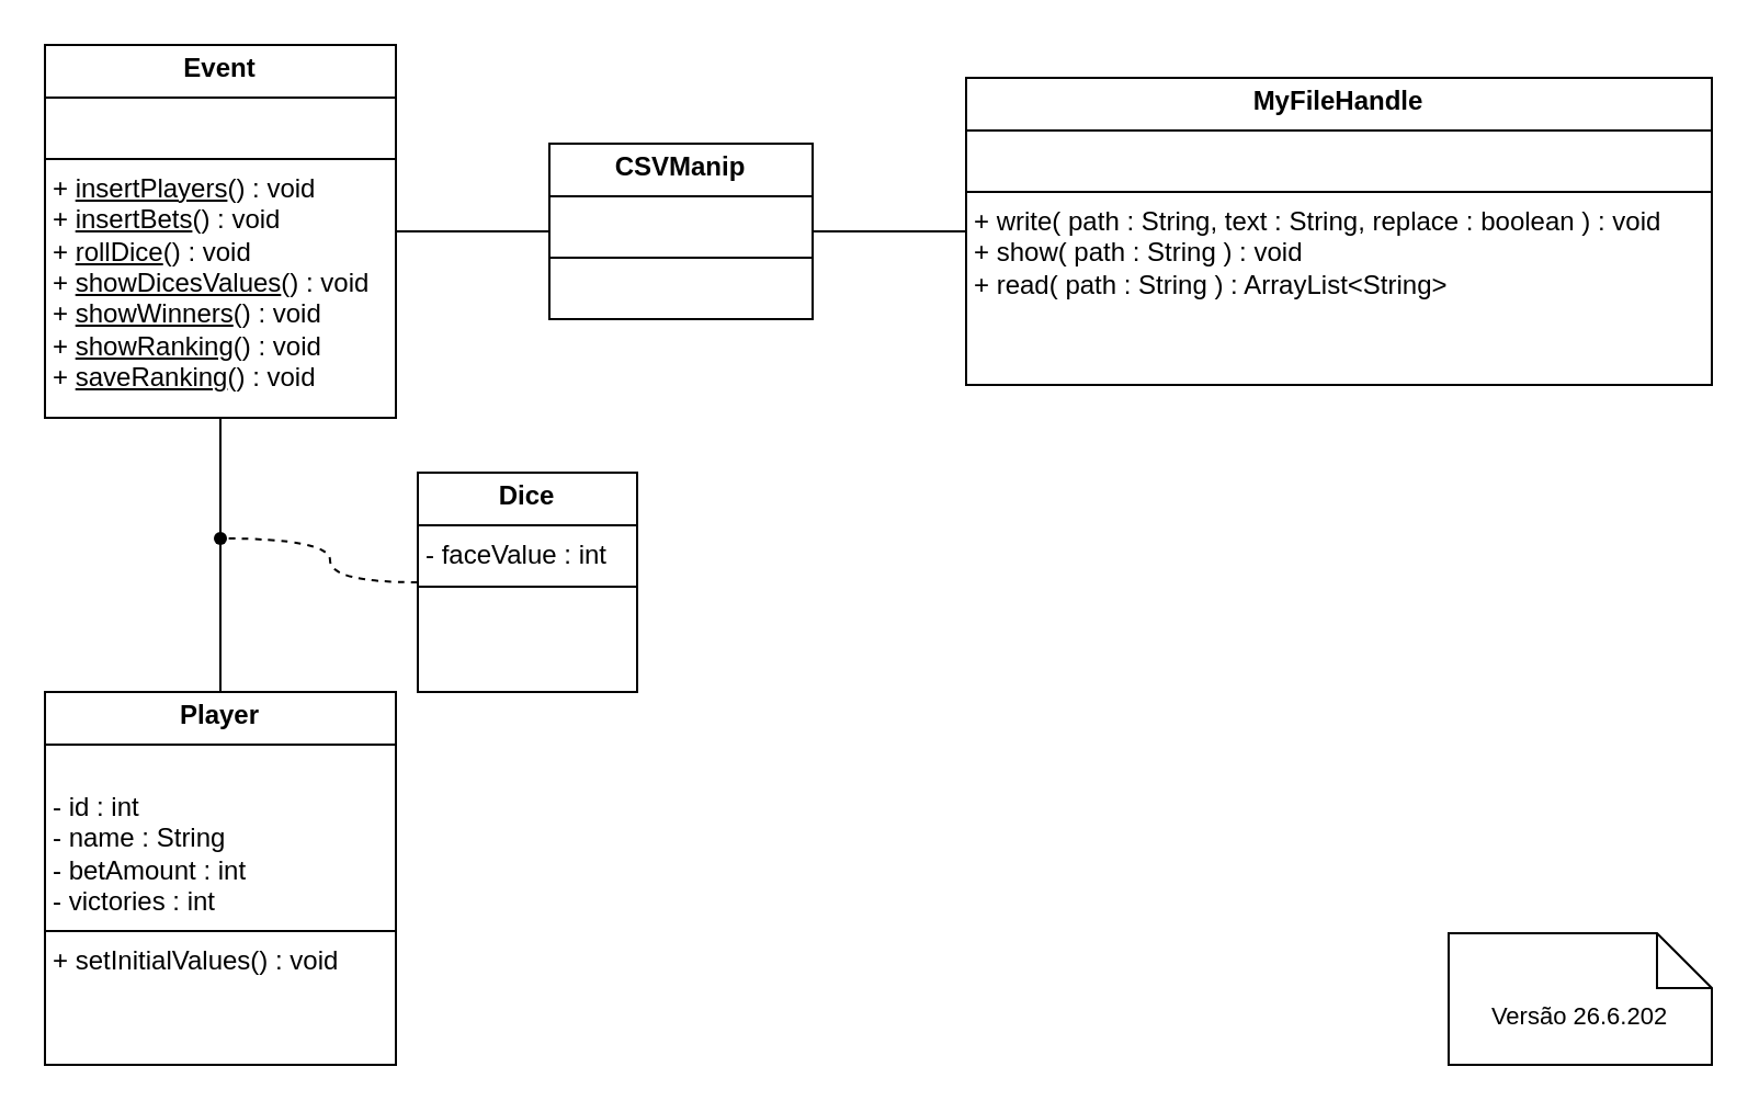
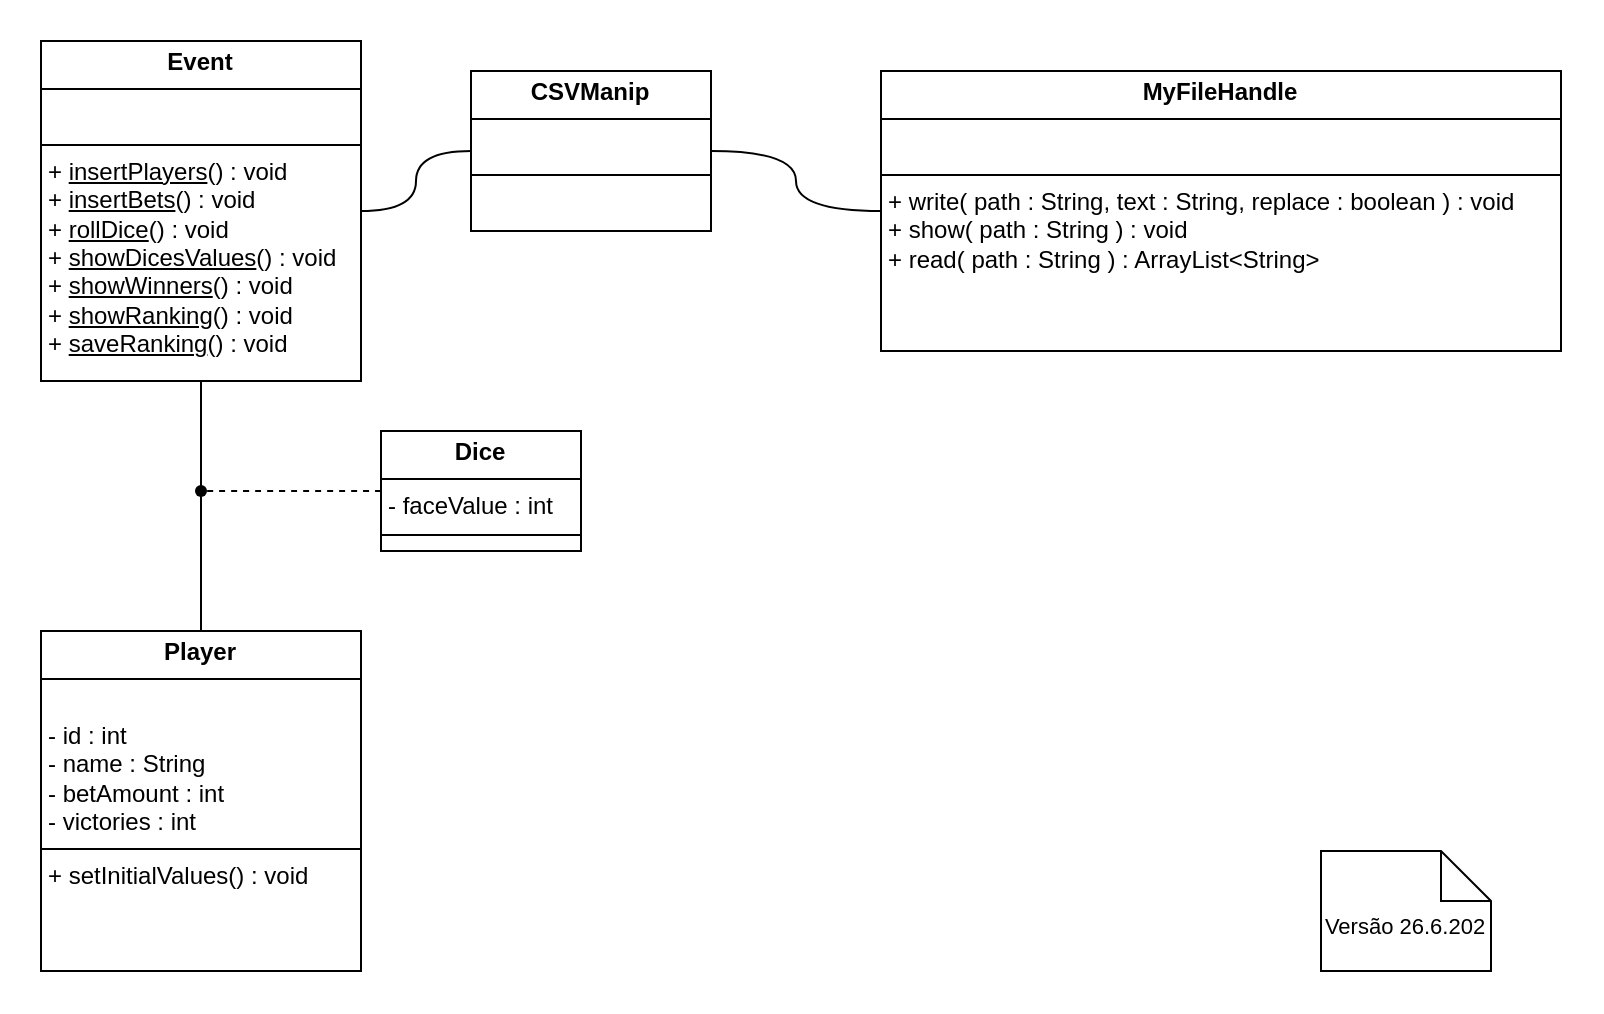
- <mxCell id="10" value="&lt;p style=&quot;margin:0px;margin-top:4px;text-align:center;&quot;&gt;&lt;b&gt;CSVManip&lt;/b&gt;&lt;/p&gt;&lt;hr size=&quot;1&quot; style=&quot;border-style:solid;&quot;&gt;&lt;p style=&quot;margin:0px;margin-left:4px;&quot;&gt;&lt;br&gt;&lt;/p&gt;&lt;hr size=&quot;1&quot; style=&quot;border-style:solid;&quot;&gt;&lt;p style=&quot;margin:0px;margin-left:4px;&quot;&gt;&lt;br&gt;&lt;/p&gt;" style="verticalAlign=top;align=left;overflow=fill;html=1;whiteSpace=wrap;" vertex="1" parent="1"><mxGeometry x="250" y="65" width="120" height="80" as="geometry" /></mxCell>
+ <mxCell id="10" value="&lt;p style=&quot;margin:0px;margin-top:4px;text-align:center;&quot;&gt;&lt;b&gt;CSVManip&lt;/b&gt;&lt;/p&gt;&lt;hr size=&quot;1&quot; style=&quot;border-style:solid;&quot;&gt;&lt;p style=&quot;margin:0px;margin-left:4px;&quot;&gt;&lt;br&gt;&lt;/p&gt;&lt;hr size=&quot;1&quot; style=&quot;border-style:solid;&quot;&gt;&lt;p style=&quot;margin:0px;margin-left:4px;&quot;&gt;&lt;br&gt;&lt;/p&gt;" style="verticalAlign=top;align=left;overflow=fill;html=1;whiteSpace=wrap;" vertex="1" parent="1"><mxGeometry x="235" y="35" width="120" height="80" as="geometry" /></mxCell>
- <mxCell id="4" value="&lt;p style=&quot;margin:0px;margin-top:4px;text-align:center;&quot;&gt;&lt;b&gt;Dice&lt;/b&gt;&lt;/p&gt;&lt;hr size=&quot;1&quot; style=&quot;border-style:solid;&quot;&gt;&lt;p style=&quot;margin:0px;margin-left:4px;&quot;&gt;- faceValue : int&lt;/p&gt;&lt;hr size=&quot;1&quot; style=&quot;border-style:solid;&quot;&gt;&lt;p style=&quot;margin:0px;margin-left:4px;&quot;&gt;&lt;br&gt;&lt;/p&gt;" style="verticalAlign=top;align=left;overflow=fill;html=1;whiteSpace=wrap;" vertex="1" parent="1"><mxGeometry x="190" y="215" width="100" height="100" as="geometry" /></mxCell>
+ <mxCell id="4" value="&lt;p style=&quot;margin:0px;margin-top:4px;text-align:center;&quot;&gt;&lt;b&gt;Dice&lt;/b&gt;&lt;/p&gt;&lt;hr size=&quot;1&quot; style=&quot;border-style:solid;&quot;&gt;&lt;p style=&quot;margin:0px;margin-left:4px;&quot;&gt;- faceValue : int&lt;/p&gt;&lt;hr size=&quot;1&quot; style=&quot;border-style:solid;&quot;&gt;&lt;p style=&quot;margin:0px;margin-left:4px;&quot;&gt;&lt;br&gt;&lt;/p&gt;" style="verticalAlign=top;align=left;overflow=fill;html=1;whiteSpace=wrap;" vertex="1" parent="1"><mxGeometry x="190" y="215" width="100" height="60" as="geometry" /></mxCell>
- <mxCell id="13" value="Versão 26.6.202" style="shape=note2;boundedLbl=1;whiteSpace=wrap;html=1;size=25;verticalAlign=top;align=center;fontFamily=Helvetica;fontSize=11;fontColor=default;labelBackgroundColor=default;" vertex="1" parent="1"><mxGeometry x="660" y="425" width="120" height="60" as="geometry" /></mxCell>
+ <mxCell id="13" value="Versão 26.6.202" style="shape=note2;boundedLbl=1;whiteSpace=wrap;html=1;size=25;verticalAlign=top;align=center;fontFamily=Helvetica;fontSize=11;fontColor=default;labelBackgroundColor=default;" vertex="1" parent="1"><mxGeometry x="660" y="425" width="85" height="60" as="geometry" /></mxCell>
